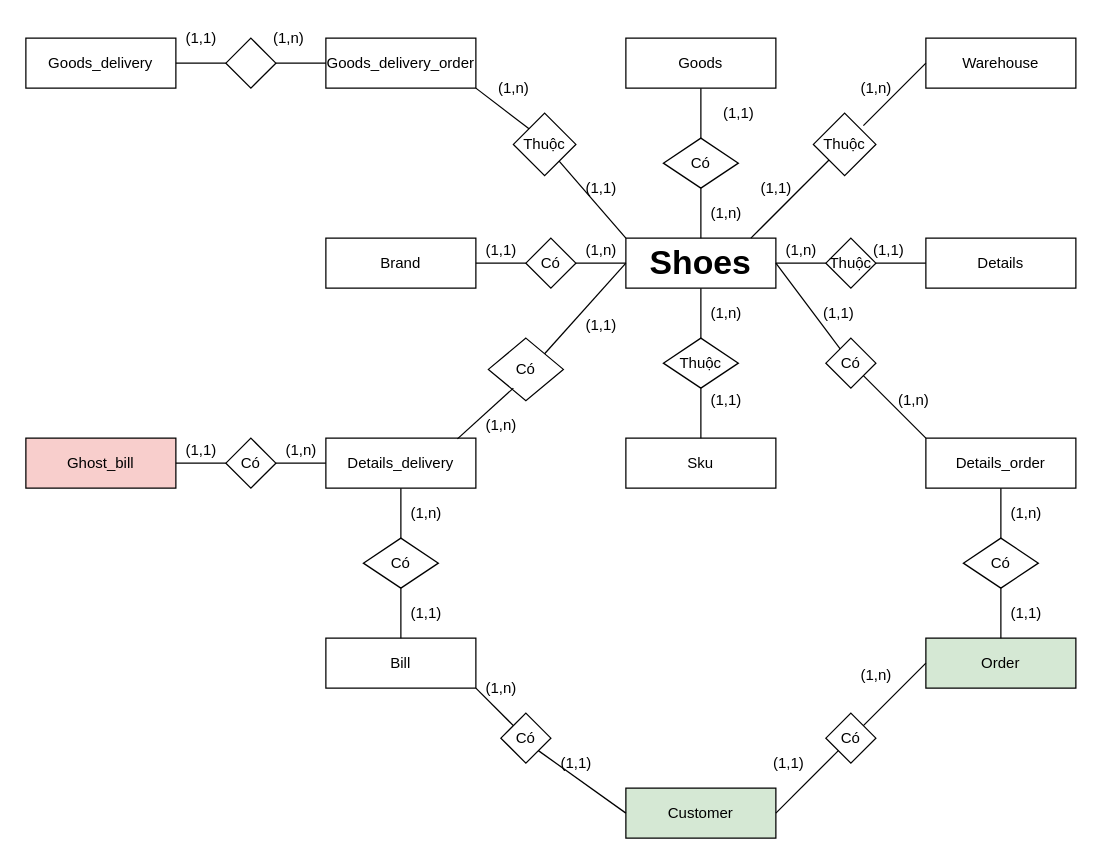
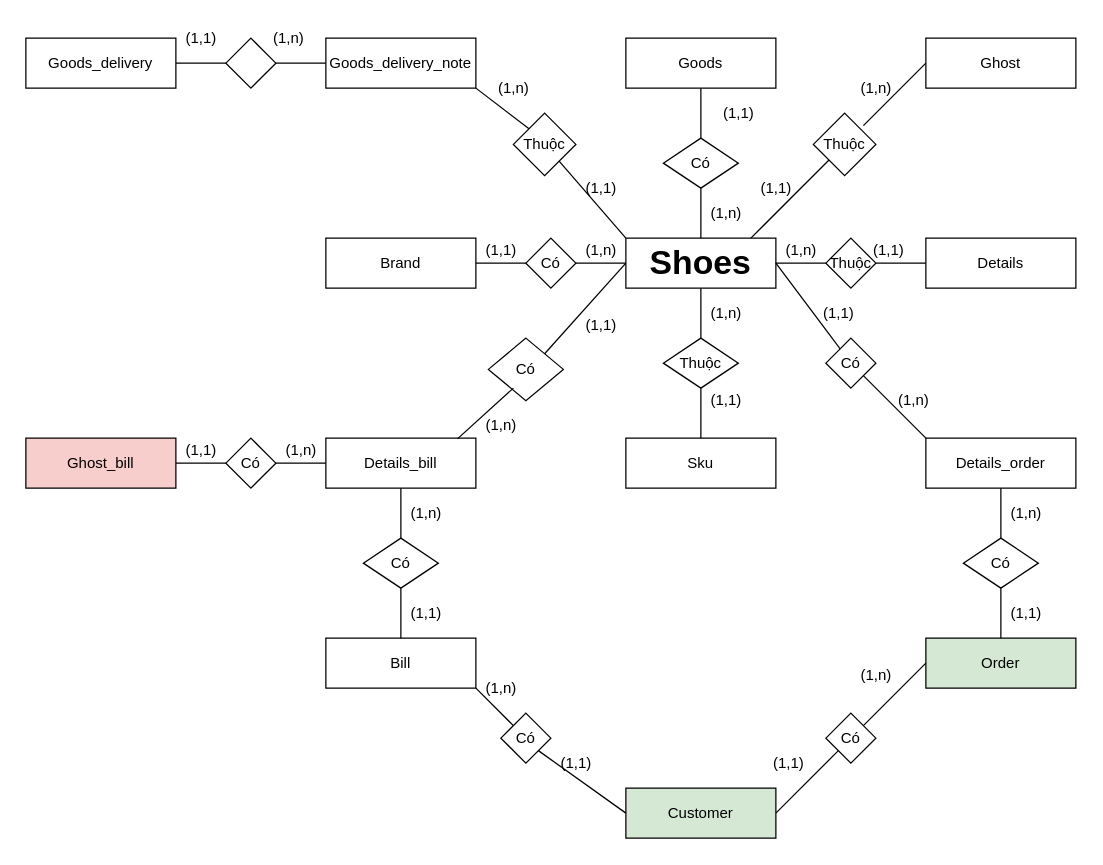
- <mxCell id="9" value="Goods_delivery_order" style="rounded=0;whiteSpace=wrap;html=1;" vertex="1" parent="1"><mxGeometry x="260" y="30" width="120" height="40" as="geometry" /></mxCell>
+ <mxCell id="9" value="Goods_delivery_note" style="rounded=0;whiteSpace=wrap;html=1;" vertex="1" parent="1"><mxGeometry x="260" y="30" width="120" height="40" as="geometry" /></mxCell>
- <mxCell id="8" value="Warehouse" style="rounded=0;whiteSpace=wrap;html=1;" vertex="1" parent="1"><mxGeometry x="740" y="30" width="120" height="40" as="geometry" /></mxCell>
+ <mxCell id="8" value="Ghost" style="rounded=0;whiteSpace=wrap;html=1;" vertex="1" parent="1"><mxGeometry x="740" y="30" width="120" height="40" as="geometry" /></mxCell>
- <mxCell id="10" value="Details_delivery" style="rounded=0;whiteSpace=wrap;html=1;" vertex="1" parent="1"><mxGeometry x="260" y="350" width="120" height="40" as="geometry" /></mxCell>
+ <mxCell id="10" value="Details_bill" style="rounded=0;whiteSpace=wrap;html=1;" vertex="1" parent="1"><mxGeometry x="260" y="350" width="120" height="40" as="geometry" /></mxCell>
